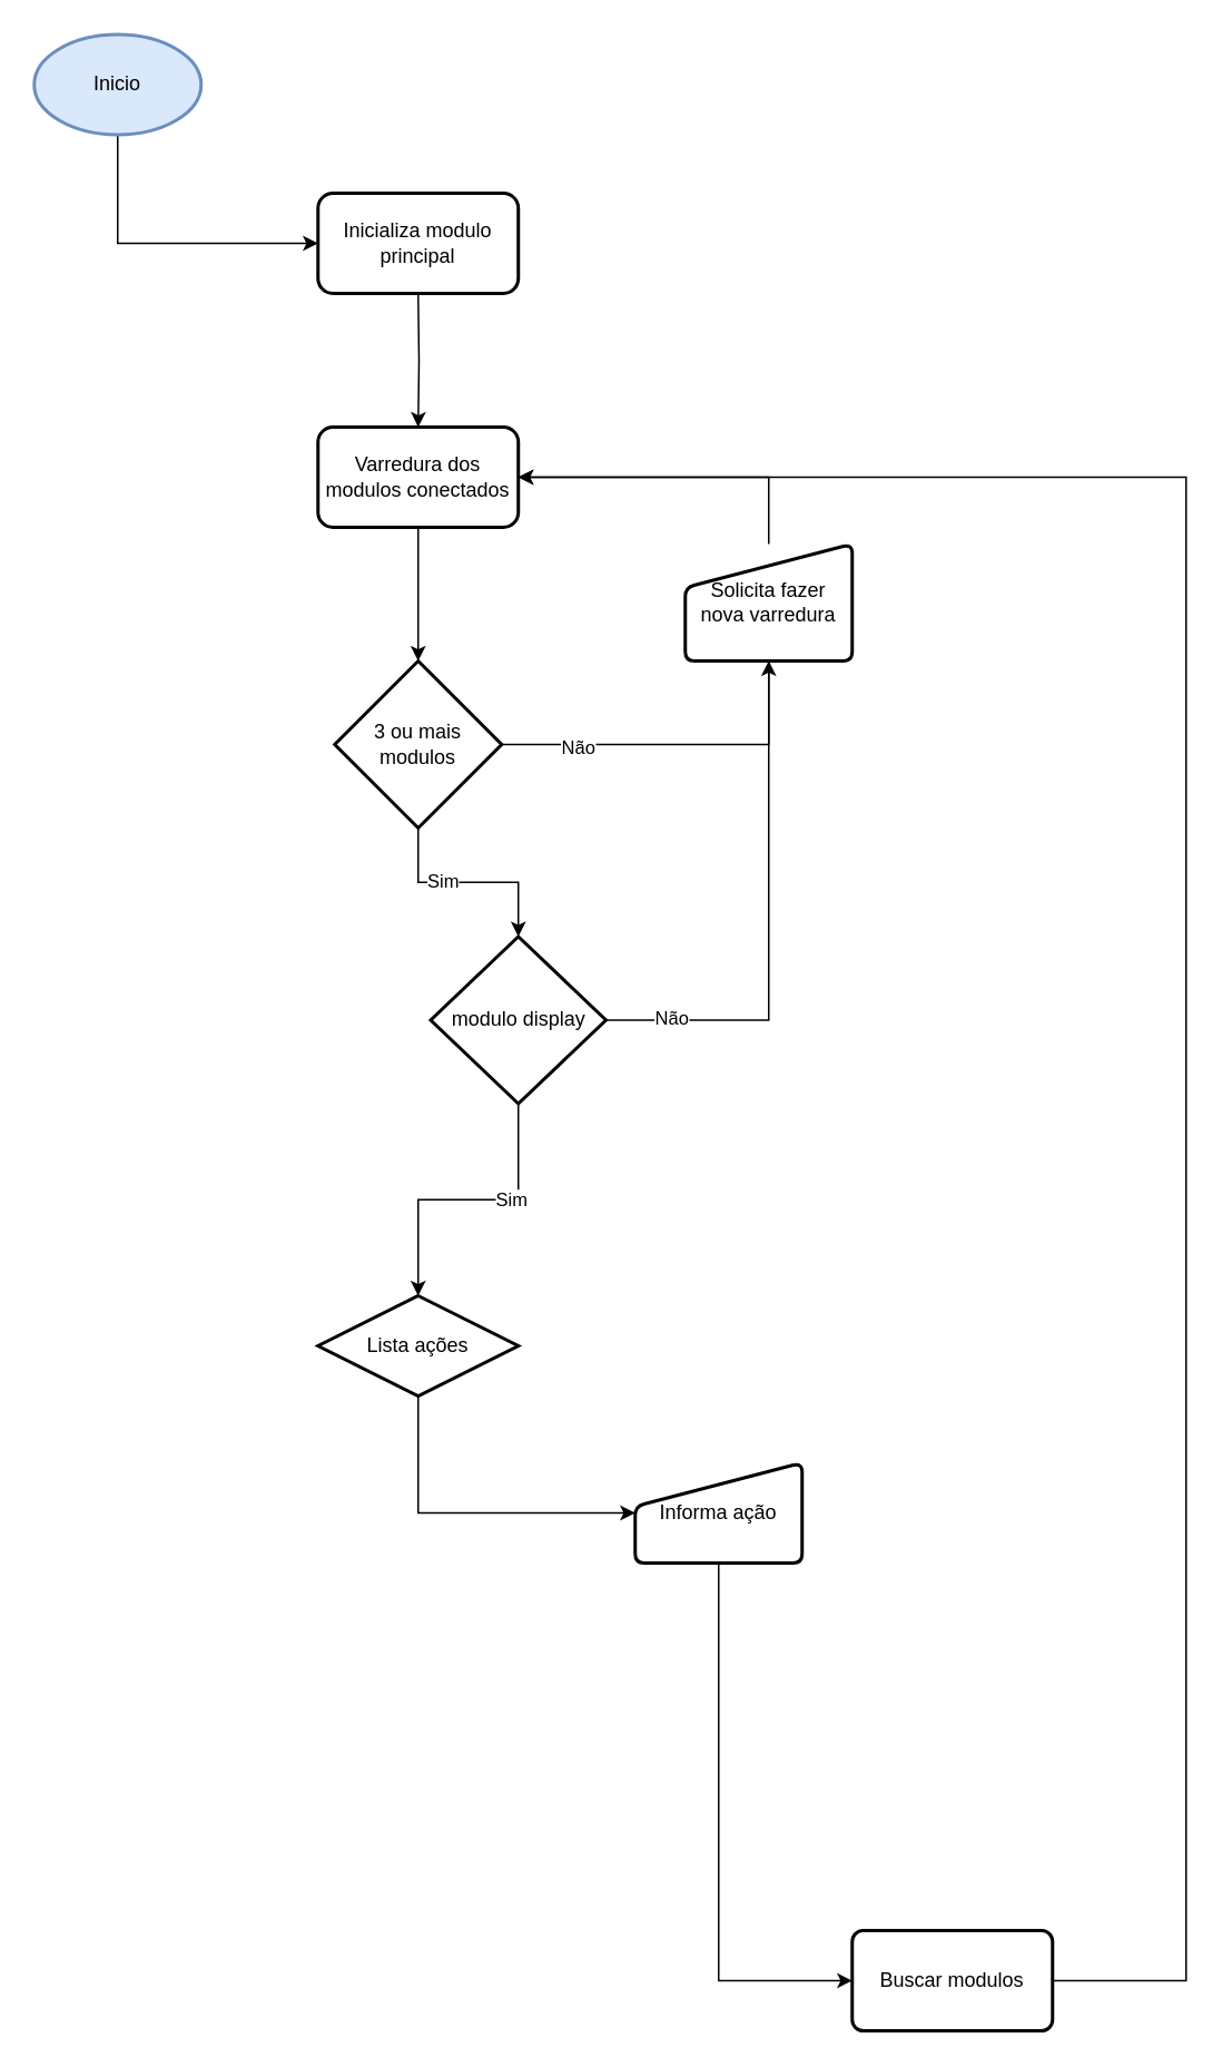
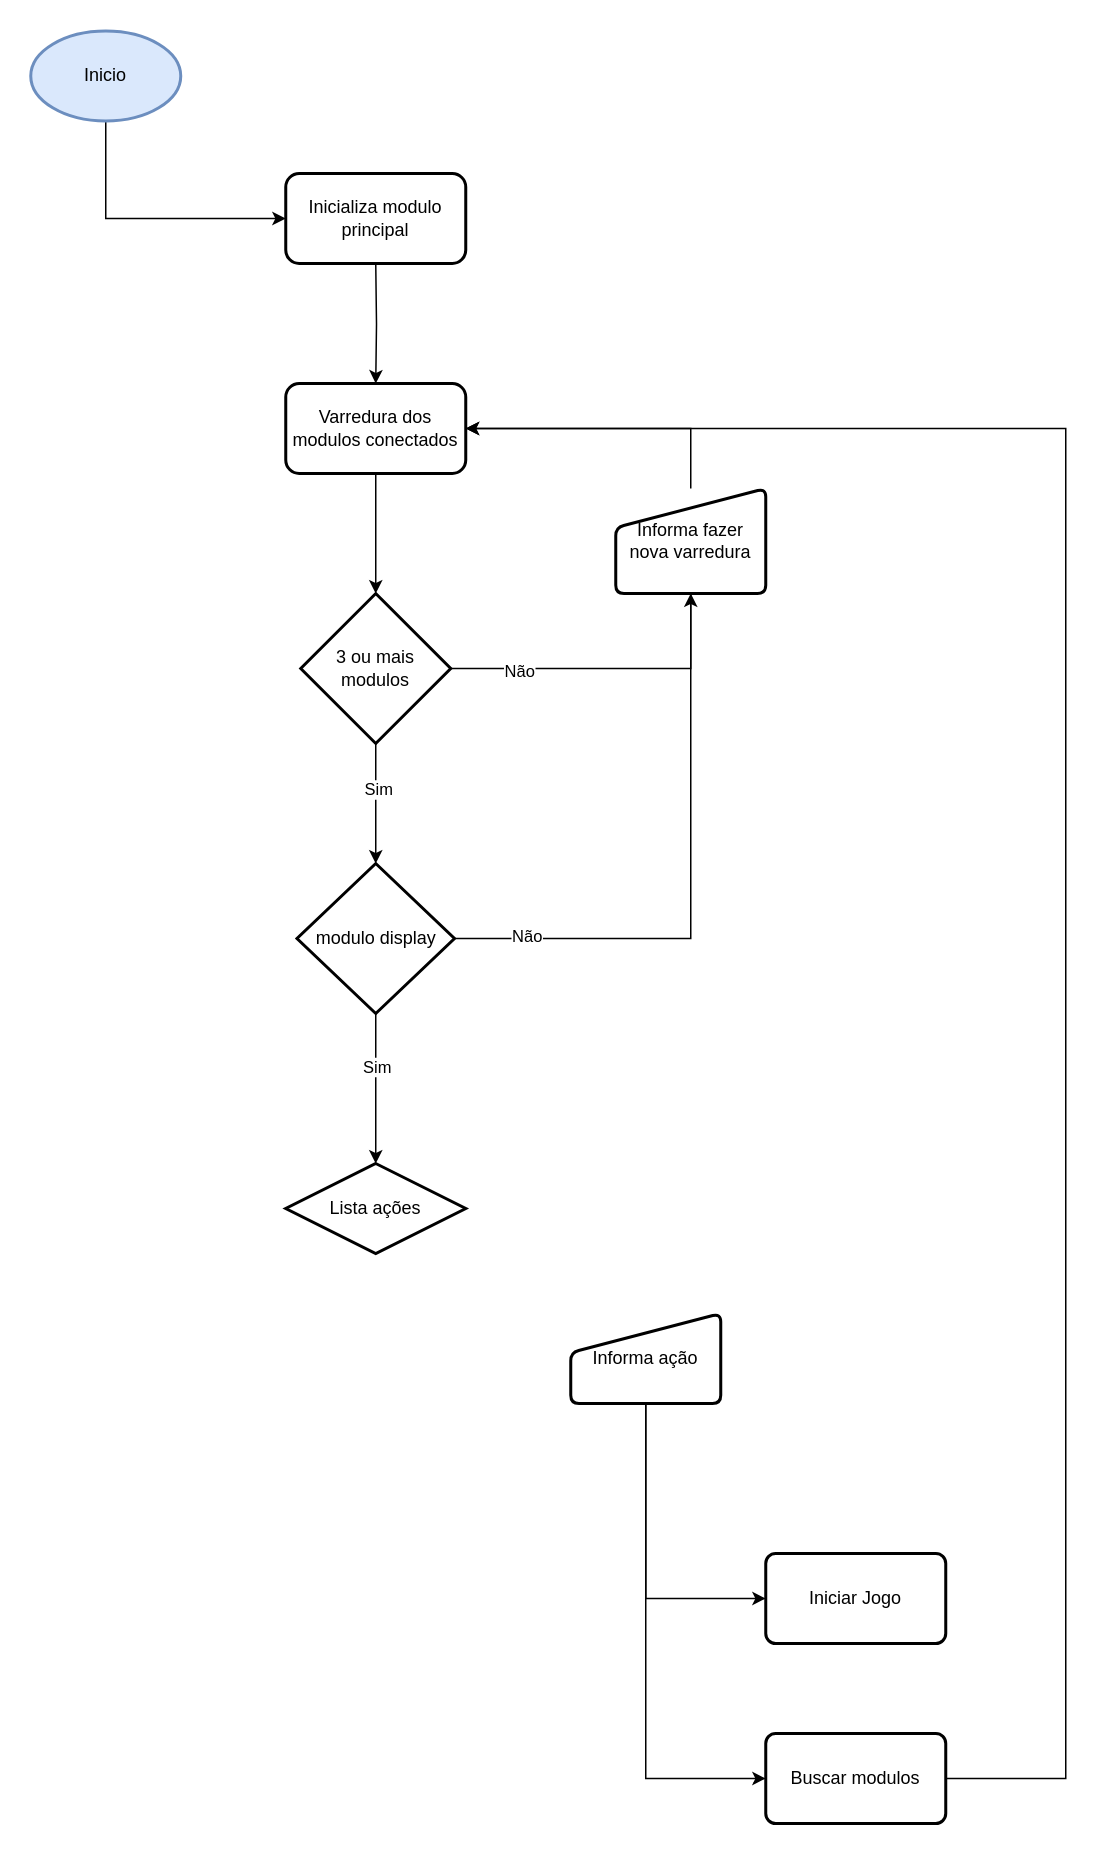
- <mxCell id="19" value="Solicita fazer nova varredura" style="html=1;strokeWidth=2;shape=manualInput;whiteSpace=wrap;rounded=1;size=26;arcSize=11;" parent="1" vertex="1"><mxGeometry x="410" y="325" width="100" height="70" as="geometry" /></mxCell>
+ <mxCell id="19" value="Informa fazer nova varredura" style="html=1;strokeWidth=2;shape=manualInput;whiteSpace=wrap;rounded=1;size=26;arcSize=11;" parent="1" vertex="1"><mxGeometry x="410" y="325" width="100" height="70" as="geometry" /></mxCell>
- <mxCell id="18" value="modulo display" style="rhombus;whiteSpace=wrap;html=1;strokeWidth=2;" parent="1" vertex="1"><mxGeometry x="257.5" y="560" width="105" height="100" as="geometry" /></mxCell>
+ <mxCell id="18" value="modulo display" style="rhombus;whiteSpace=wrap;html=1;strokeWidth=2;" parent="1" vertex="1"><mxGeometry x="197.5" y="575" width="105" height="100" as="geometry" /></mxCell>
- <mxCell id="20" style="edgeStyle=orthogonalEdgeStyle;rounded=0;orthogonalLoop=1;jettySize=auto;html=1;entryX=0;entryY=0.5;entryDx=0;entryDy=0;exitX=0.5;exitY=1;exitDx=0;exitDy=0;" parent="1" source="21" target="24" edge="1"><mxGeometry relative="1" as="geometry" /></mxCell>
+ <mxCell id="22" value="" style="edgeStyle=orthogonalEdgeStyle;rounded=0;jumpSize=21;orthogonalLoop=1;jettySize=auto;html=1;endSize=6;sourcePerimeterSpacing=3;targetPerimeterSpacing=4;exitX=0.5;exitY=1;exitDx=0;exitDy=0;entryX=0;entryY=0.5;entryDx=0;entryDy=0;" parent="1" source="24" target="25" edge="1"><mxGeometry relative="1" as="geometry" /></mxCell>
+ <mxCell id="25" value="Iniciar Jogo" style="rounded=1;whiteSpace=wrap;html=1;strokeWidth=2;arcSize=11;" parent="1" vertex="1"><mxGeometry x="510" y="1035" width="120" height="60" as="geometry" /></mxCell>
